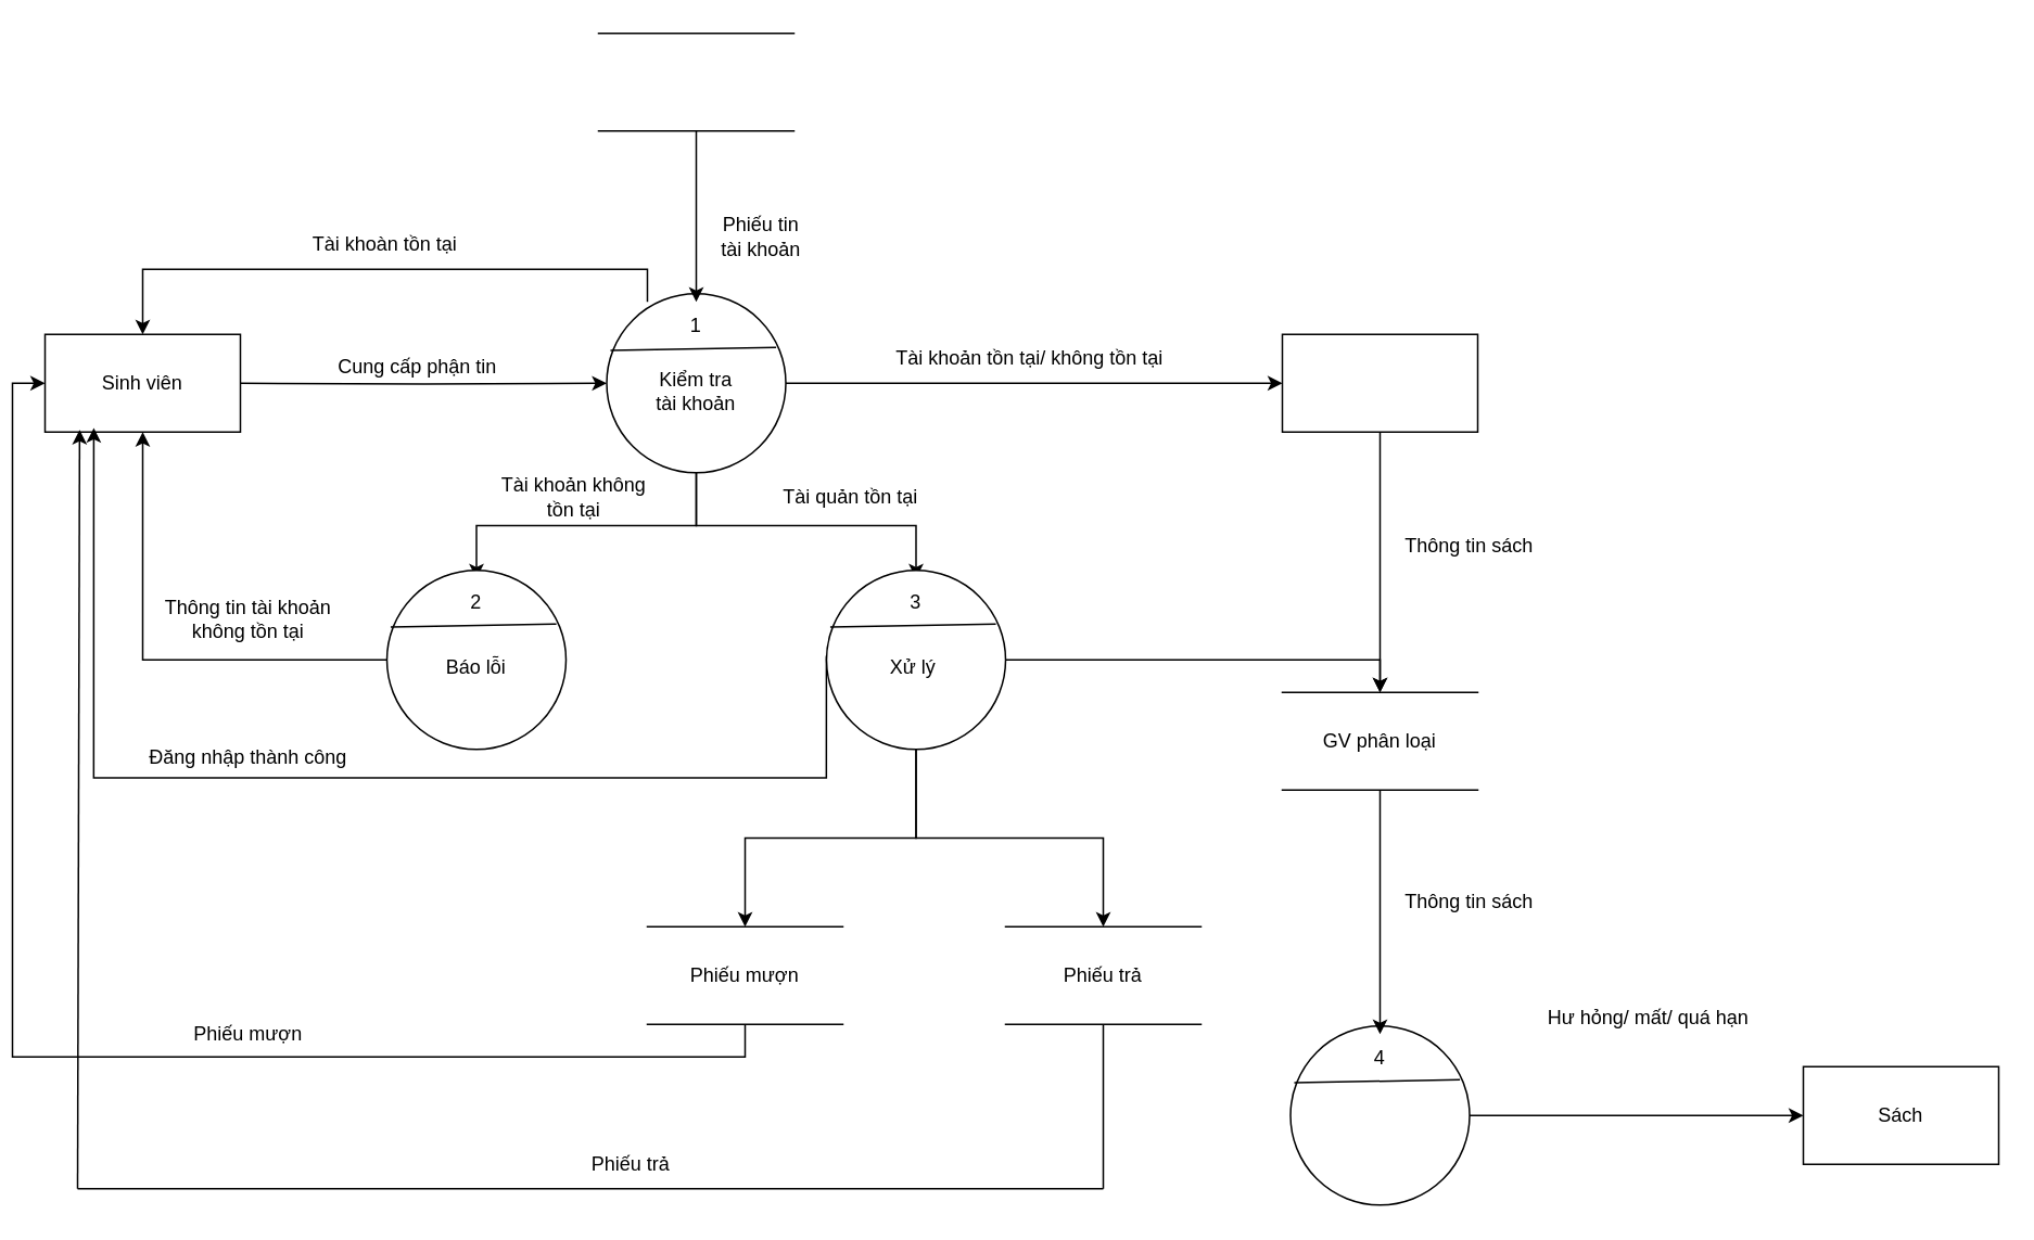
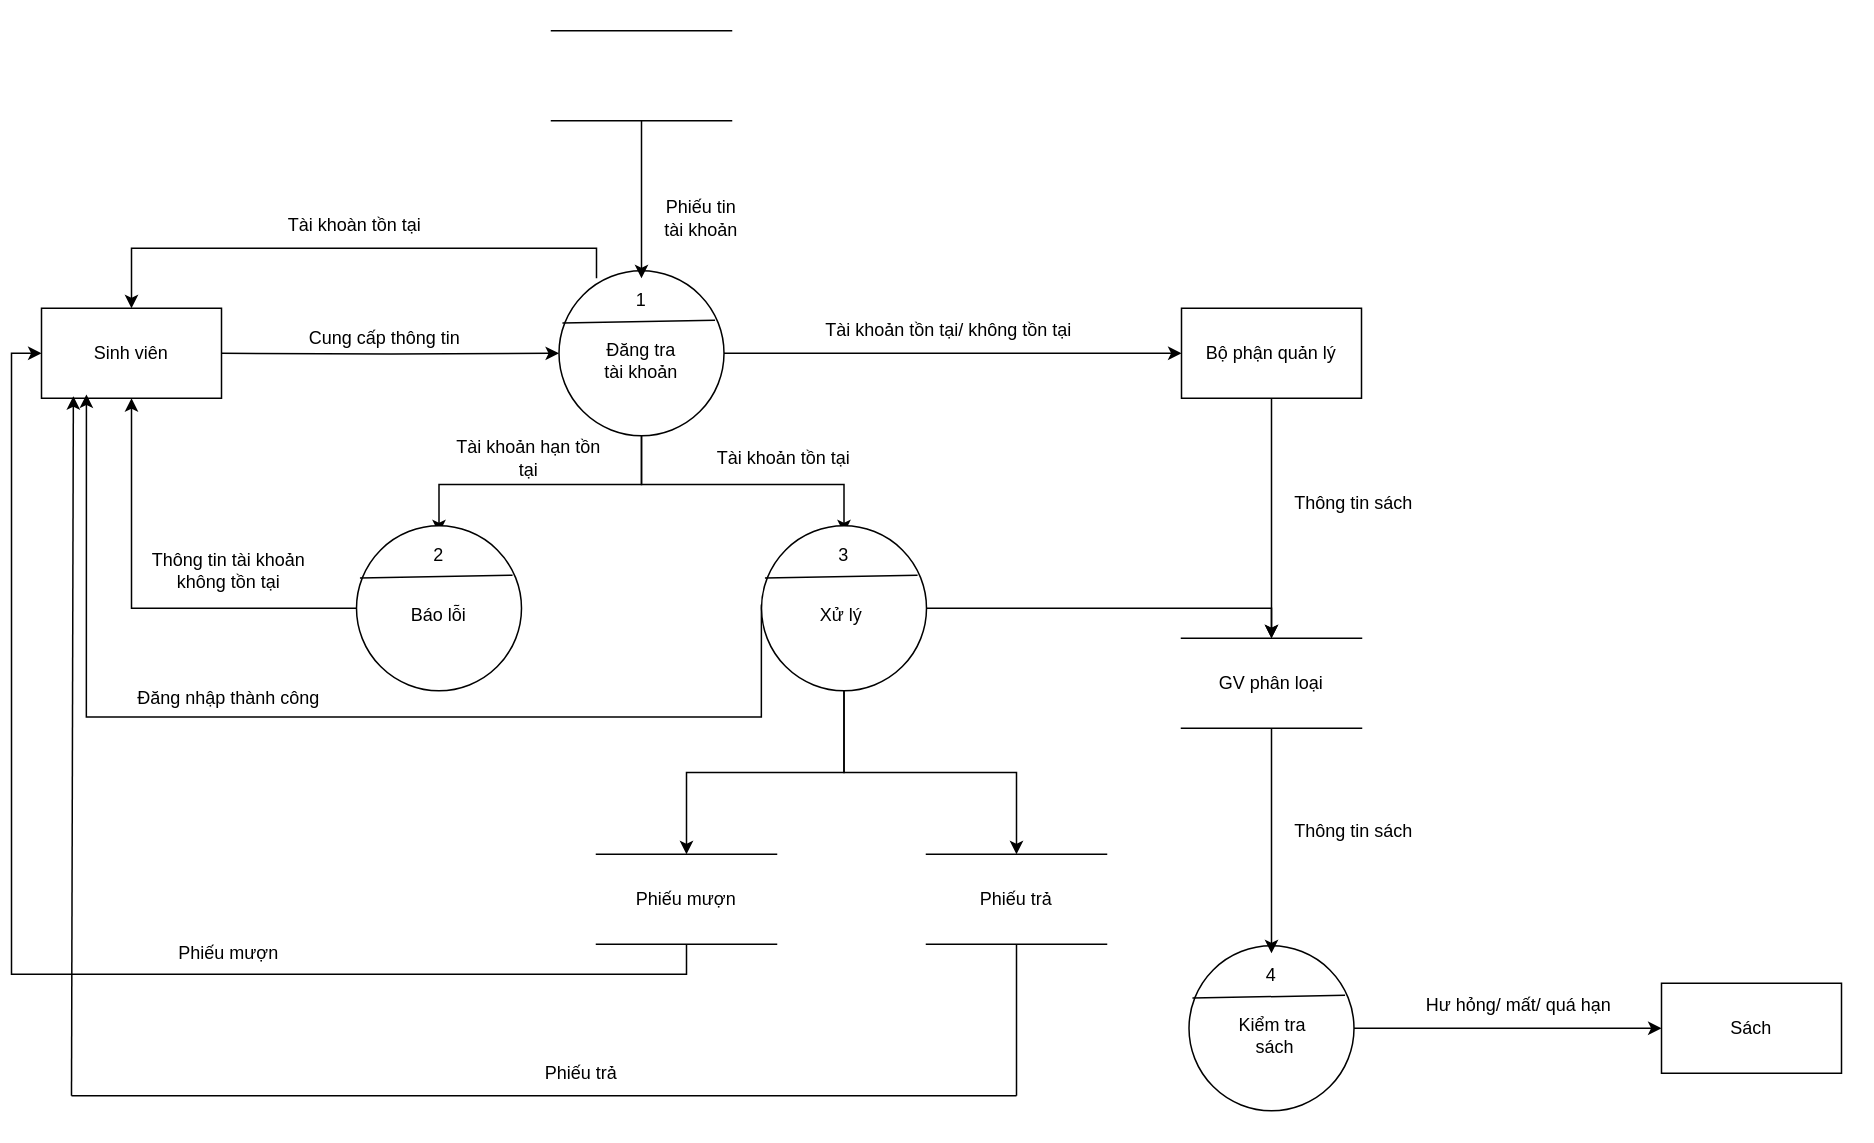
- <mxCell id="30" value="Cung cấp phận tin" style="text;html=1;align=center;verticalAlign=middle;whiteSpace=wrap;rounded=0;" vertex="1" parent="1"><mxGeometry x="164" y="210" width="170" height="30" as="geometry" /></mxCell>
+ <mxCell id="30" value="Cung cấp thông tin" style="text;html=1;align=center;verticalAlign=middle;whiteSpace=wrap;rounded=0;" vertex="1" parent="1"><mxGeometry x="164" y="210" width="170" height="30" as="geometry" /></mxCell>
+ <mxCell id="24" value="Bộ phận quản lý" style="text;html=1;align=center;verticalAlign=middle;whiteSpace=wrap;rounded=0;" vertex="1" parent="1"><mxGeometry x="790" y="220" width="100" height="30" as="geometry" /></mxCell>
- <mxCell id="9" value="Kiểm tra tài khoản" style="text;html=1;align=center;verticalAlign=middle;whiteSpace=wrap;rounded=0;" vertex="1" parent="1"><mxGeometry x="390" y="225" width="60" height="30" as="geometry" /></mxCell>
+ <mxCell id="9" value="Đăng tra tài khoản" style="text;html=1;align=center;verticalAlign=middle;whiteSpace=wrap;rounded=0;" vertex="1" parent="1"><mxGeometry x="390" y="225" width="60" height="30" as="geometry" /></mxCell>
- <mxCell id="31" value="Tài khoản không tồn tại" style="text;html=1;align=center;verticalAlign=middle;whiteSpace=wrap;rounded=0;" vertex="1" parent="1"><mxGeometry x="290" y="290" width="110" height="30" as="geometry" /></mxCell>
+ <mxCell id="31" value="Tài khoản hạn tồn tại" style="text;html=1;align=center;verticalAlign=middle;whiteSpace=wrap;rounded=0;" vertex="1" parent="1"><mxGeometry x="290" y="290" width="110" height="30" as="geometry" /></mxCell>
- <mxCell id="44" value="Tài quản tồn tại" style="text;html=1;align=center;verticalAlign=middle;whiteSpace=wrap;rounded=0;" vertex="1" parent="1"><mxGeometry x="460" y="290" width="110" height="30" as="geometry" /></mxCell>
+ <mxCell id="44" value="Tài khoản tồn tại" style="text;html=1;align=center;verticalAlign=middle;whiteSpace=wrap;rounded=0;" vertex="1" parent="1"><mxGeometry x="460" y="290" width="110" height="30" as="geometry" /></mxCell>
- <mxCell id="50" value="Hư hỏng/ mất/ quá hạn" style="text;html=1;align=center;verticalAlign=middle;whiteSpace=wrap;rounded=0;" vertex="1" parent="1"><mxGeometry x="940" y="610" width="130" height="30" as="geometry" /></mxCell>
+ <mxCell id="50" value="Hư hỏng/ mất/ quá hạn" style="text;html=1;align=center;verticalAlign=middle;whiteSpace=wrap;rounded=0;" vertex="1" parent="1"><mxGeometry x="940" y="655" width="130" height="30" as="geometry" /></mxCell>
+ <mxCell id="19" value="Kiểm tra&amp;nbsp; sách" style="text;html=1;align=center;verticalAlign=middle;whiteSpace=wrap;rounded=0;" vertex="1" parent="1"><mxGeometry x="810" y="675" width="65" height="30" as="geometry" /></mxCell>
